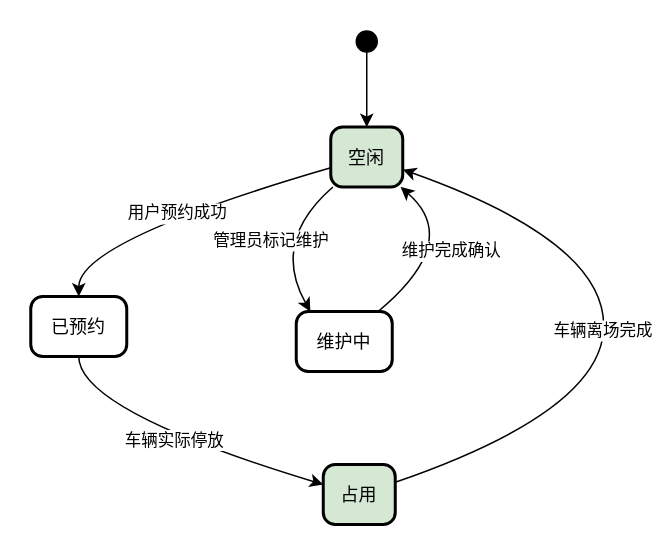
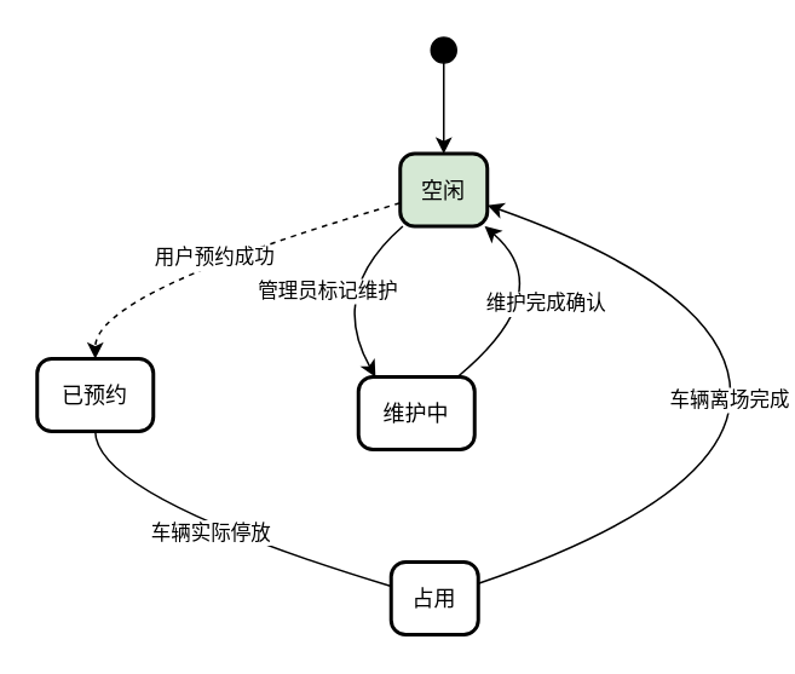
- <mxCell id="8" value="用户预约成功" style="curved=1;startArrow=none;;exitX=0;exitY=0.68;entryX=0.5;entryY=-0.01;rounded=0;" edge="1" parent="1" source="3" target="4"><mxGeometry relative="1" as="geometry"><Array as="points"><mxPoint x="52" y="160" /></Array></mxGeometry></mxCell>
+ <mxCell id="8" value="用户预约成功" style="curved=1;startArrow=none;exitX=0;exitY=0.68;entryX=0.5;entryY=-0.01;rounded=0;dashed=1;" edge="1" parent="1" source="3" target="4"><mxGeometry relative="1" as="geometry"><Array as="points"><mxPoint x="52" y="160" /></Array></mxGeometry></mxCell>
- <mxCell id="9" value="车辆实际停放" style="curved=1;startArrow=none;;exitX=0.5;exitY=0.99;entryX=-0.01;entryY=0.33;rounded=0;" edge="1" parent="1" source="4" target="5"><mxGeometry relative="1" as="geometry"><Array as="points"><mxPoint x="52" y="273" /></Array></mxGeometry></mxCell>
+ <mxCell id="9" value="车辆实际停放" style="curved=1;startArrow=none;exitX=0.5;exitY=0.99;entryX=-0.01;entryY=0.33;rounded=0;endArrow=none;" edge="1" parent="1" source="4" target="5"><mxGeometry relative="1" as="geometry"><Array as="points"><mxPoint x="52" y="273" /></Array></mxGeometry></mxCell>
- <mxCell id="5" value="占用" style="rounded=1;arcSize=20;strokeWidth=2;fillColor=#d5e8d4;" vertex="1" parent="1"><mxGeometry x="215" y="309" width="48" height="40" as="geometry" /></mxCell>
+ <mxCell id="5" value="占用" style="rounded=1;arcSize=20;strokeWidth=2" vertex="1" parent="1"><mxGeometry x="215" y="309" width="48" height="40" as="geometry" /></mxCell>
